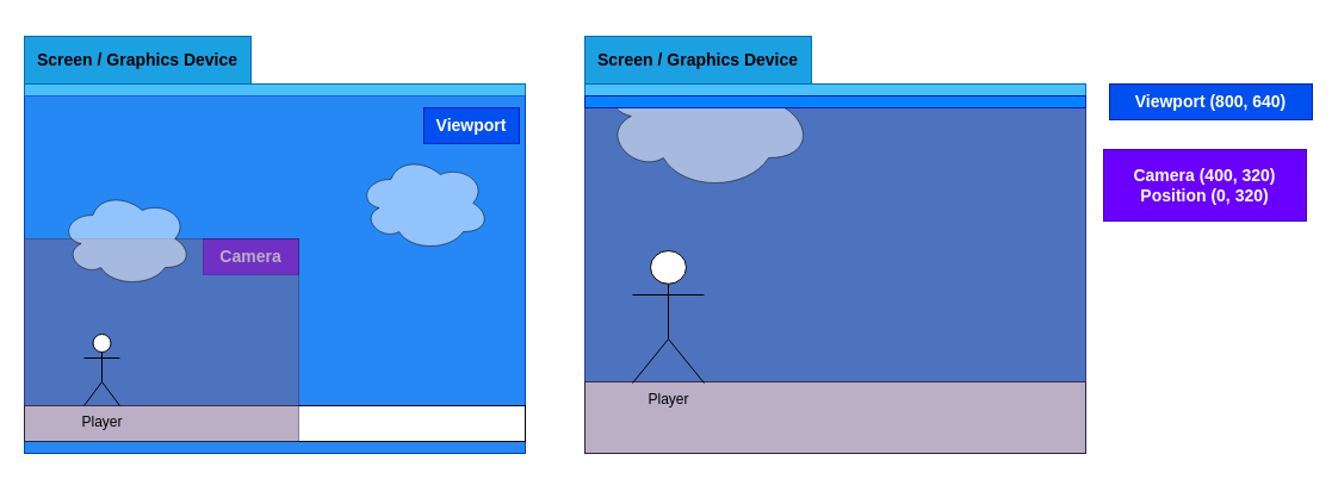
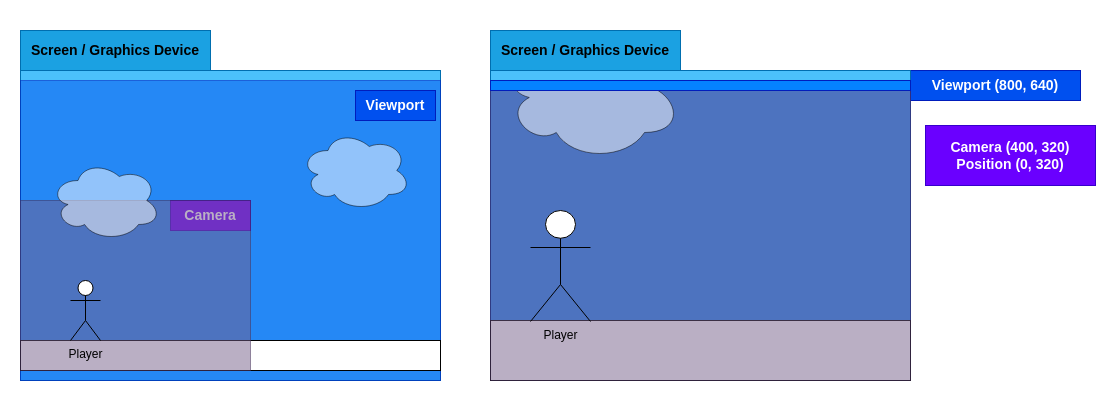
- <mxCell id="14" value="Viewport (800, 640)" style="text;html=1;align=center;verticalAlign=middle;whiteSpace=wrap;rounded=0;fillColor=#0050ef;fontColor=#ffffff;fontStyle=1;fontSize=14;strokeColor=#001DBC;" vertex="1" parent="1"><mxGeometry x="930" y="70" width="170" height="30" as="geometry" /></mxCell>
+ <mxCell id="14" value="Viewport (800, 640)" style="text;html=1;align=center;verticalAlign=middle;whiteSpace=wrap;rounded=0;fillColor=#0050ef;fontColor=#ffffff;fontStyle=1;fontSize=14;strokeColor=#001DBC;" vertex="1" parent="1"><mxGeometry x="910" y="70" width="170" height="30" as="geometry" /></mxCell>
